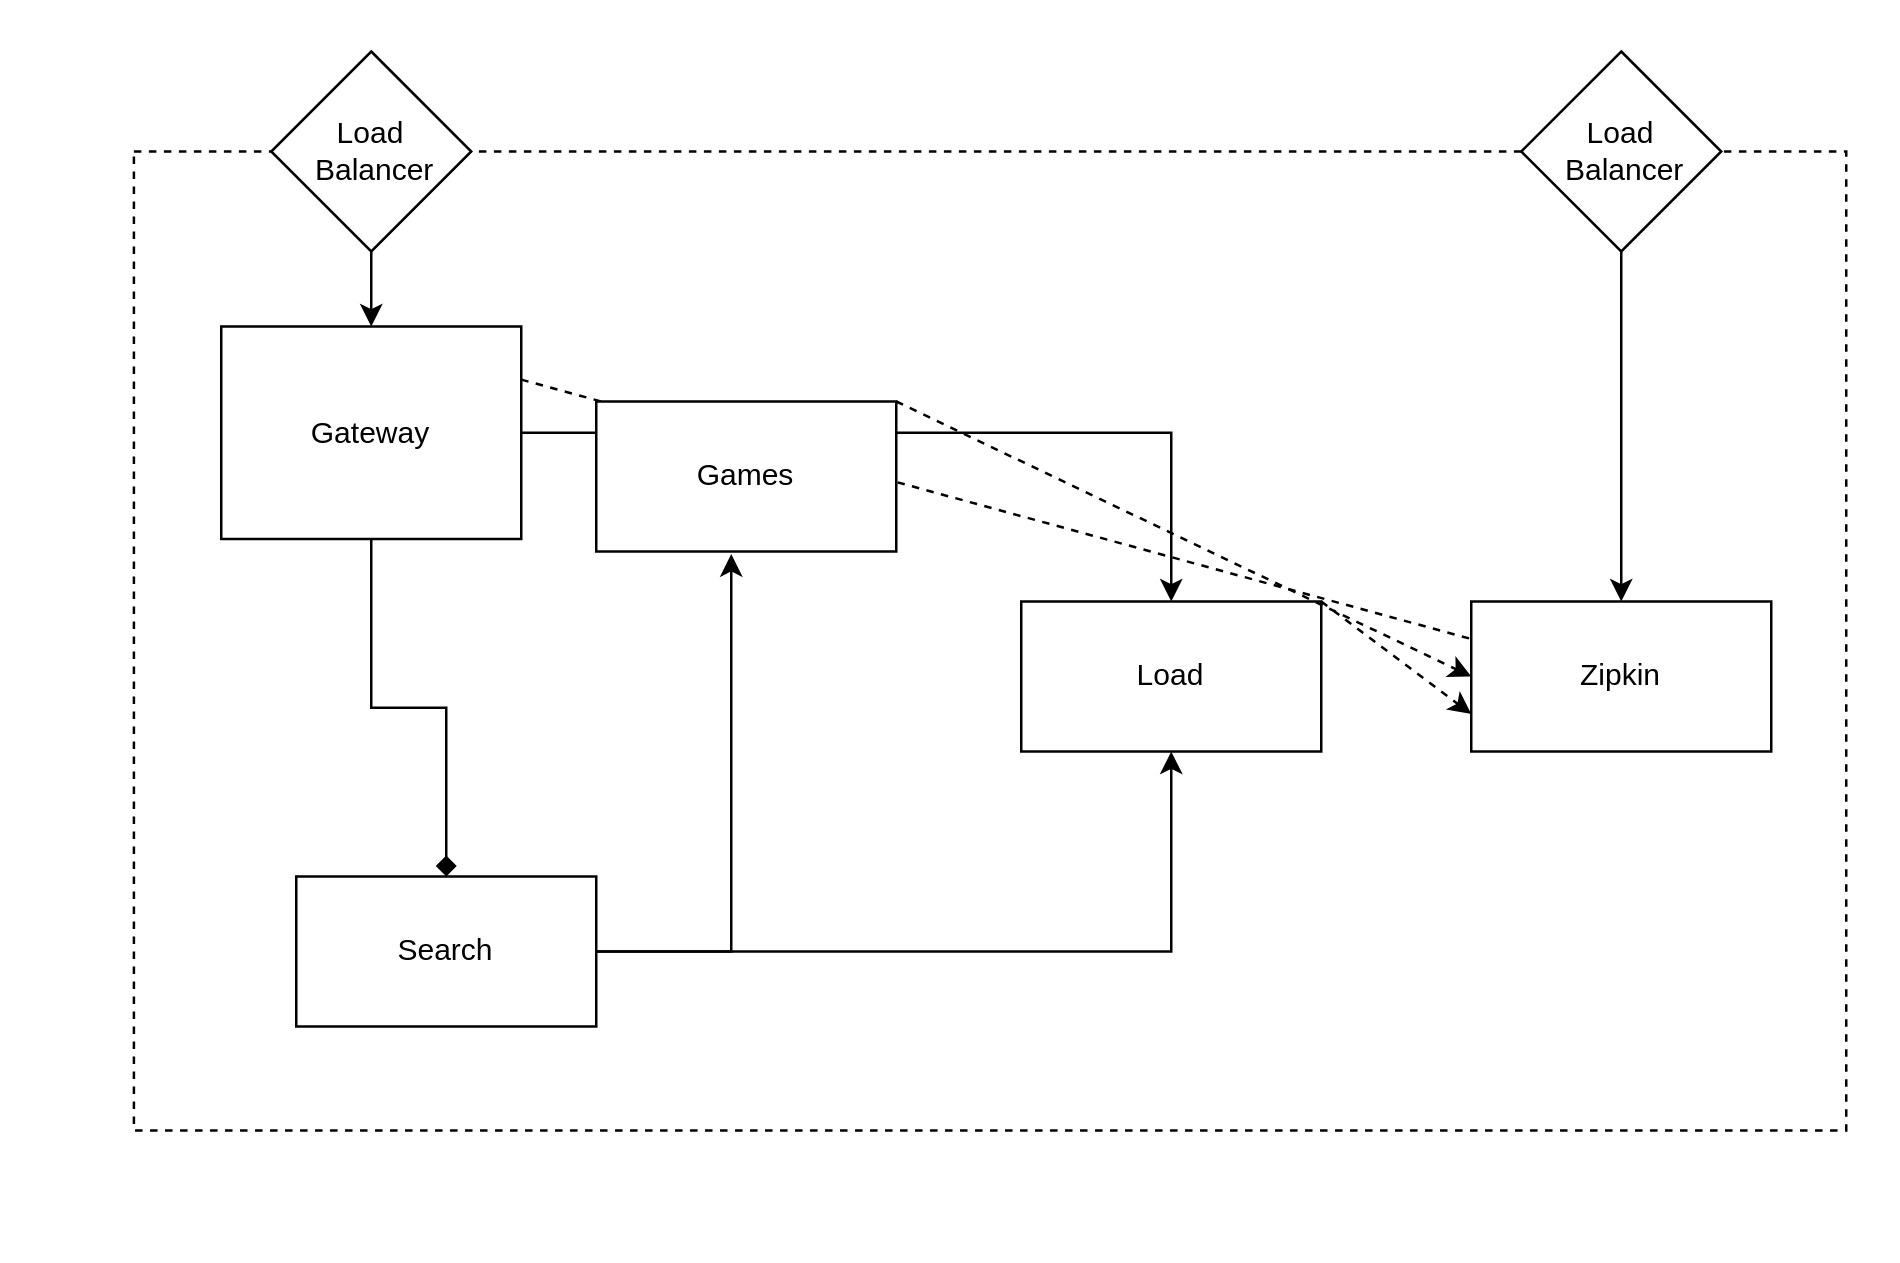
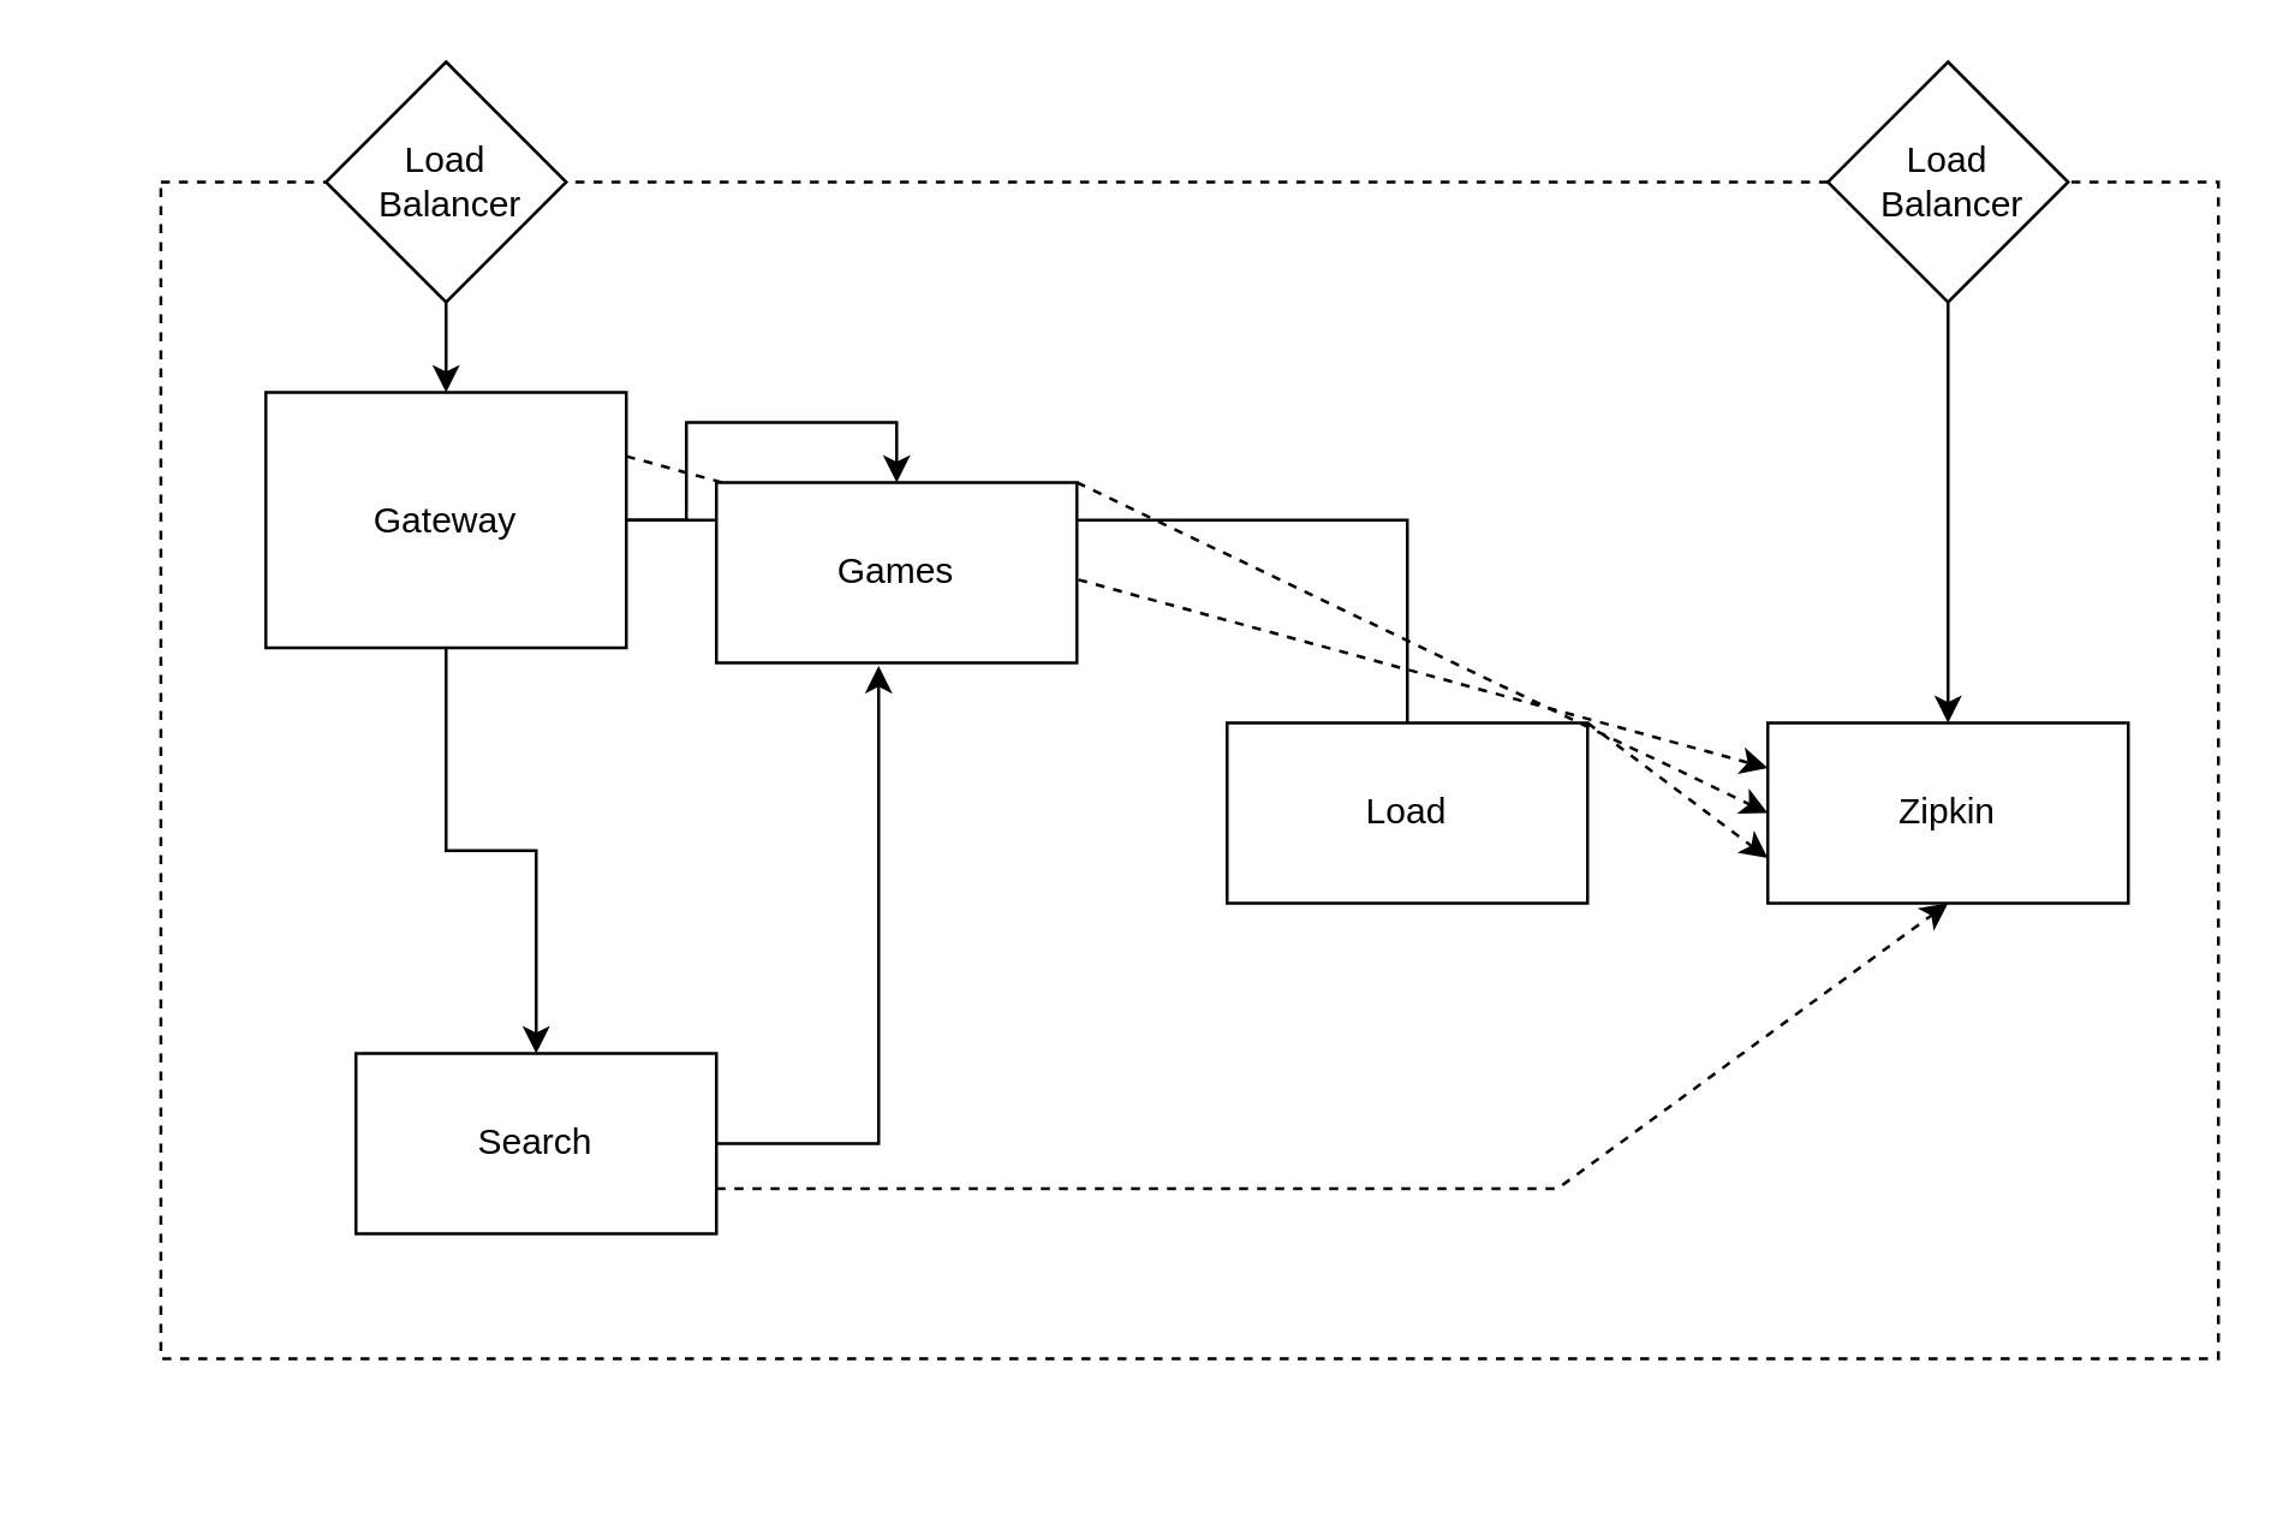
+ <mxCell id="6" style="edgeStyle=orthogonalEdgeStyle;rounded=0;orthogonalLoop=1;jettySize=auto;html=1;exitX=1;exitY=0.5;exitDx=0;exitDy=0;entryX=0.5;entryY=0;entryDx=0;entryDy=0;" edge="1" parent="1" source="9" target="17"><mxGeometry relative="1" as="geometry" /></mxCell>
- <mxCell id="5" style="edgeStyle=orthogonalEdgeStyle;rounded=0;orthogonalLoop=1;jettySize=auto;html=1;exitX=1;exitY=0.5;exitDx=0;exitDy=0;" edge="1" parent="1" source="9" target="15"><mxGeometry relative="1" as="geometry" /></mxCell>
+ <mxCell id="5" style="edgeStyle=orthogonalEdgeStyle;rounded=0;orthogonalLoop=1;jettySize=auto;html=1;exitX=1;exitY=0.5;exitDx=0;exitDy=0;endArrow=none;" edge="1" parent="1" source="9" target="15"><mxGeometry relative="1" as="geometry" /></mxCell>
- <mxCell id="8" style="rounded=0;orthogonalLoop=1;jettySize=auto;html=1;entryX=0;entryY=0.25;entryDx=0;entryDy=0;dashed=1;exitX=1;exitY=0.25;exitDx=0;exitDy=0;endArrow=none;" edge="1" parent="1" source="9" target="19"><mxGeometry relative="1" as="geometry" /></mxCell>
+ <mxCell id="8" style="rounded=0;orthogonalLoop=1;jettySize=auto;html=1;entryX=0;entryY=0.25;entryDx=0;entryDy=0;dashed=1;exitX=1;exitY=0.25;exitDx=0;exitDy=0;" edge="1" parent="1" source="9" target="19"><mxGeometry relative="1" as="geometry" /></mxCell>
- <mxCell id="7" style="edgeStyle=orthogonalEdgeStyle;rounded=0;orthogonalLoop=1;jettySize=auto;html=1;exitX=0.5;exitY=1;exitDx=0;exitDy=0;entryX=0.5;entryY=0;entryDx=0;entryDy=0;endArrow=diamond;" edge="1" parent="1" source="9" target="13"><mxGeometry relative="1" as="geometry" /></mxCell>
+ <mxCell id="7" style="edgeStyle=orthogonalEdgeStyle;rounded=0;orthogonalLoop=1;jettySize=auto;html=1;exitX=0.5;exitY=1;exitDx=0;exitDy=0;entryX=0.5;entryY=0;entryDx=0;entryDy=0;" edge="1" parent="1" source="9" target="13"><mxGeometry relative="1" as="geometry" /></mxCell>
- <mxCell id="11" style="edgeStyle=orthogonalEdgeStyle;rounded=0;orthogonalLoop=1;jettySize=auto;html=1;exitX=1;exitY=0.5;exitDx=0;exitDy=0;entryX=0.5;entryY=1;entryDx=0;entryDy=0;" edge="1" parent="1" source="13" target="15"><mxGeometry relative="1" as="geometry" /></mxCell>
+ <mxCell id="12" style="edgeStyle=none;rounded=0;orthogonalLoop=1;jettySize=auto;html=1;exitX=1;exitY=0.75;exitDx=0;exitDy=0;entryX=0.5;entryY=1;entryDx=0;entryDy=0;dashed=1;" edge="1" parent="1" source="13" target="19"><mxGeometry relative="1" as="geometry"><Array as="points"><mxPoint x="518" y="395" /></Array></mxGeometry></mxCell>
